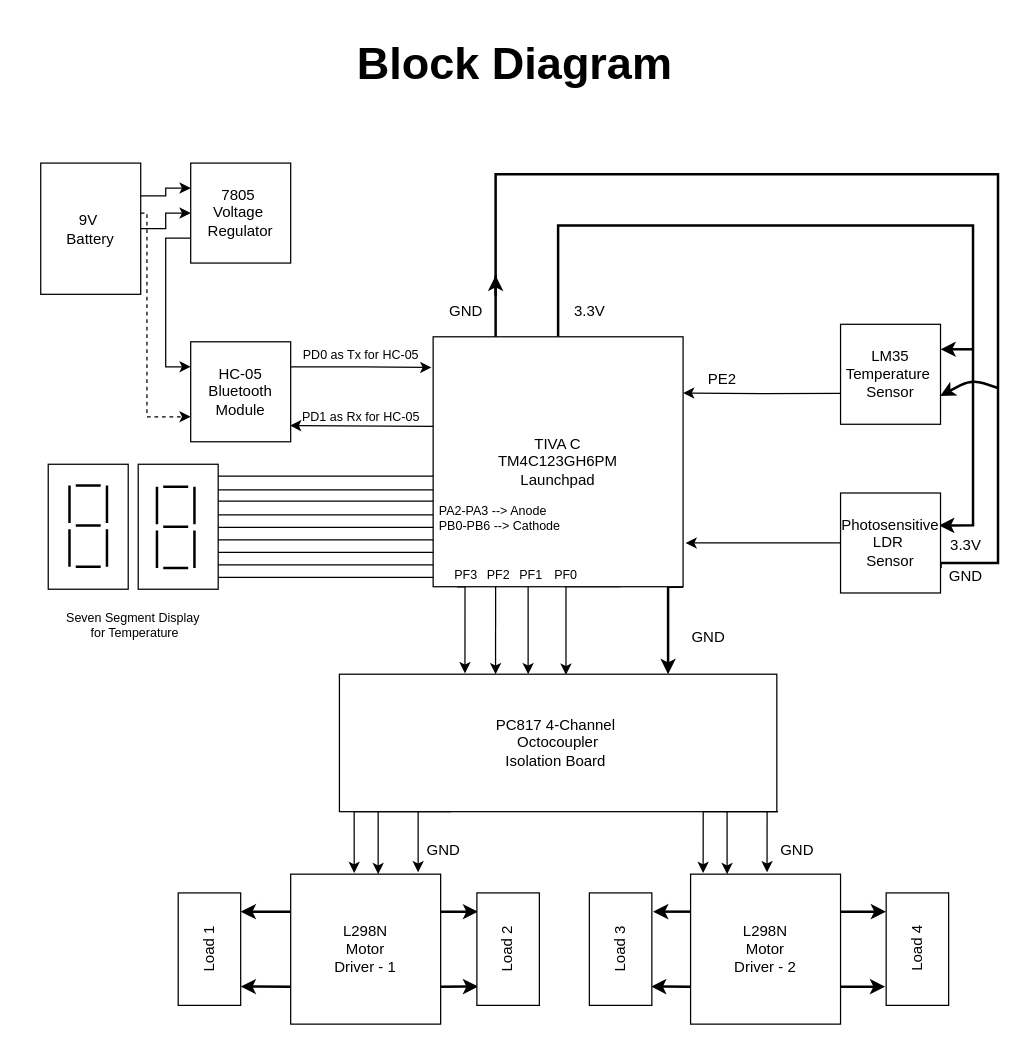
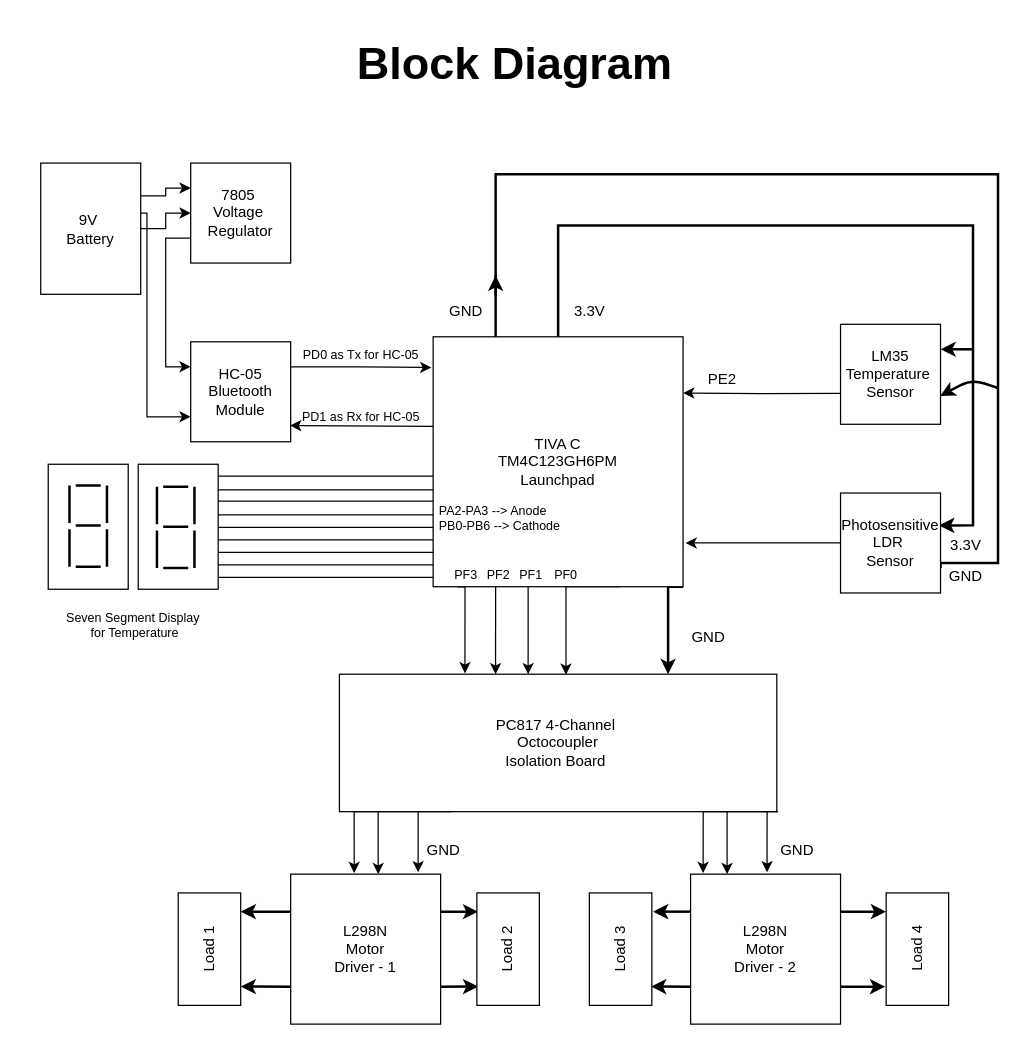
- <mxCell id="71" style="edgeStyle=orthogonalEdgeStyle;rounded=0;orthogonalLoop=1;jettySize=auto;html=1;entryX=0;entryY=0.75;entryDx=0;entryDy=0;dashed=1;" parent="1" source="72" target="28" edge="1"><mxGeometry relative="1" as="geometry"><Array as="points"><mxPoint x="117" y="170" /><mxPoint x="117" y="333" /></Array></mxGeometry></mxCell>
+ <mxCell id="71" style="edgeStyle=orthogonalEdgeStyle;rounded=0;orthogonalLoop=1;jettySize=auto;html=1;entryX=0;entryY=0.75;entryDx=0;entryDy=0;" parent="1" source="72" target="28" edge="1"><mxGeometry relative="1" as="geometry"><Array as="points"><mxPoint x="117" y="170" /><mxPoint x="117" y="333" /></Array></mxGeometry></mxCell>
